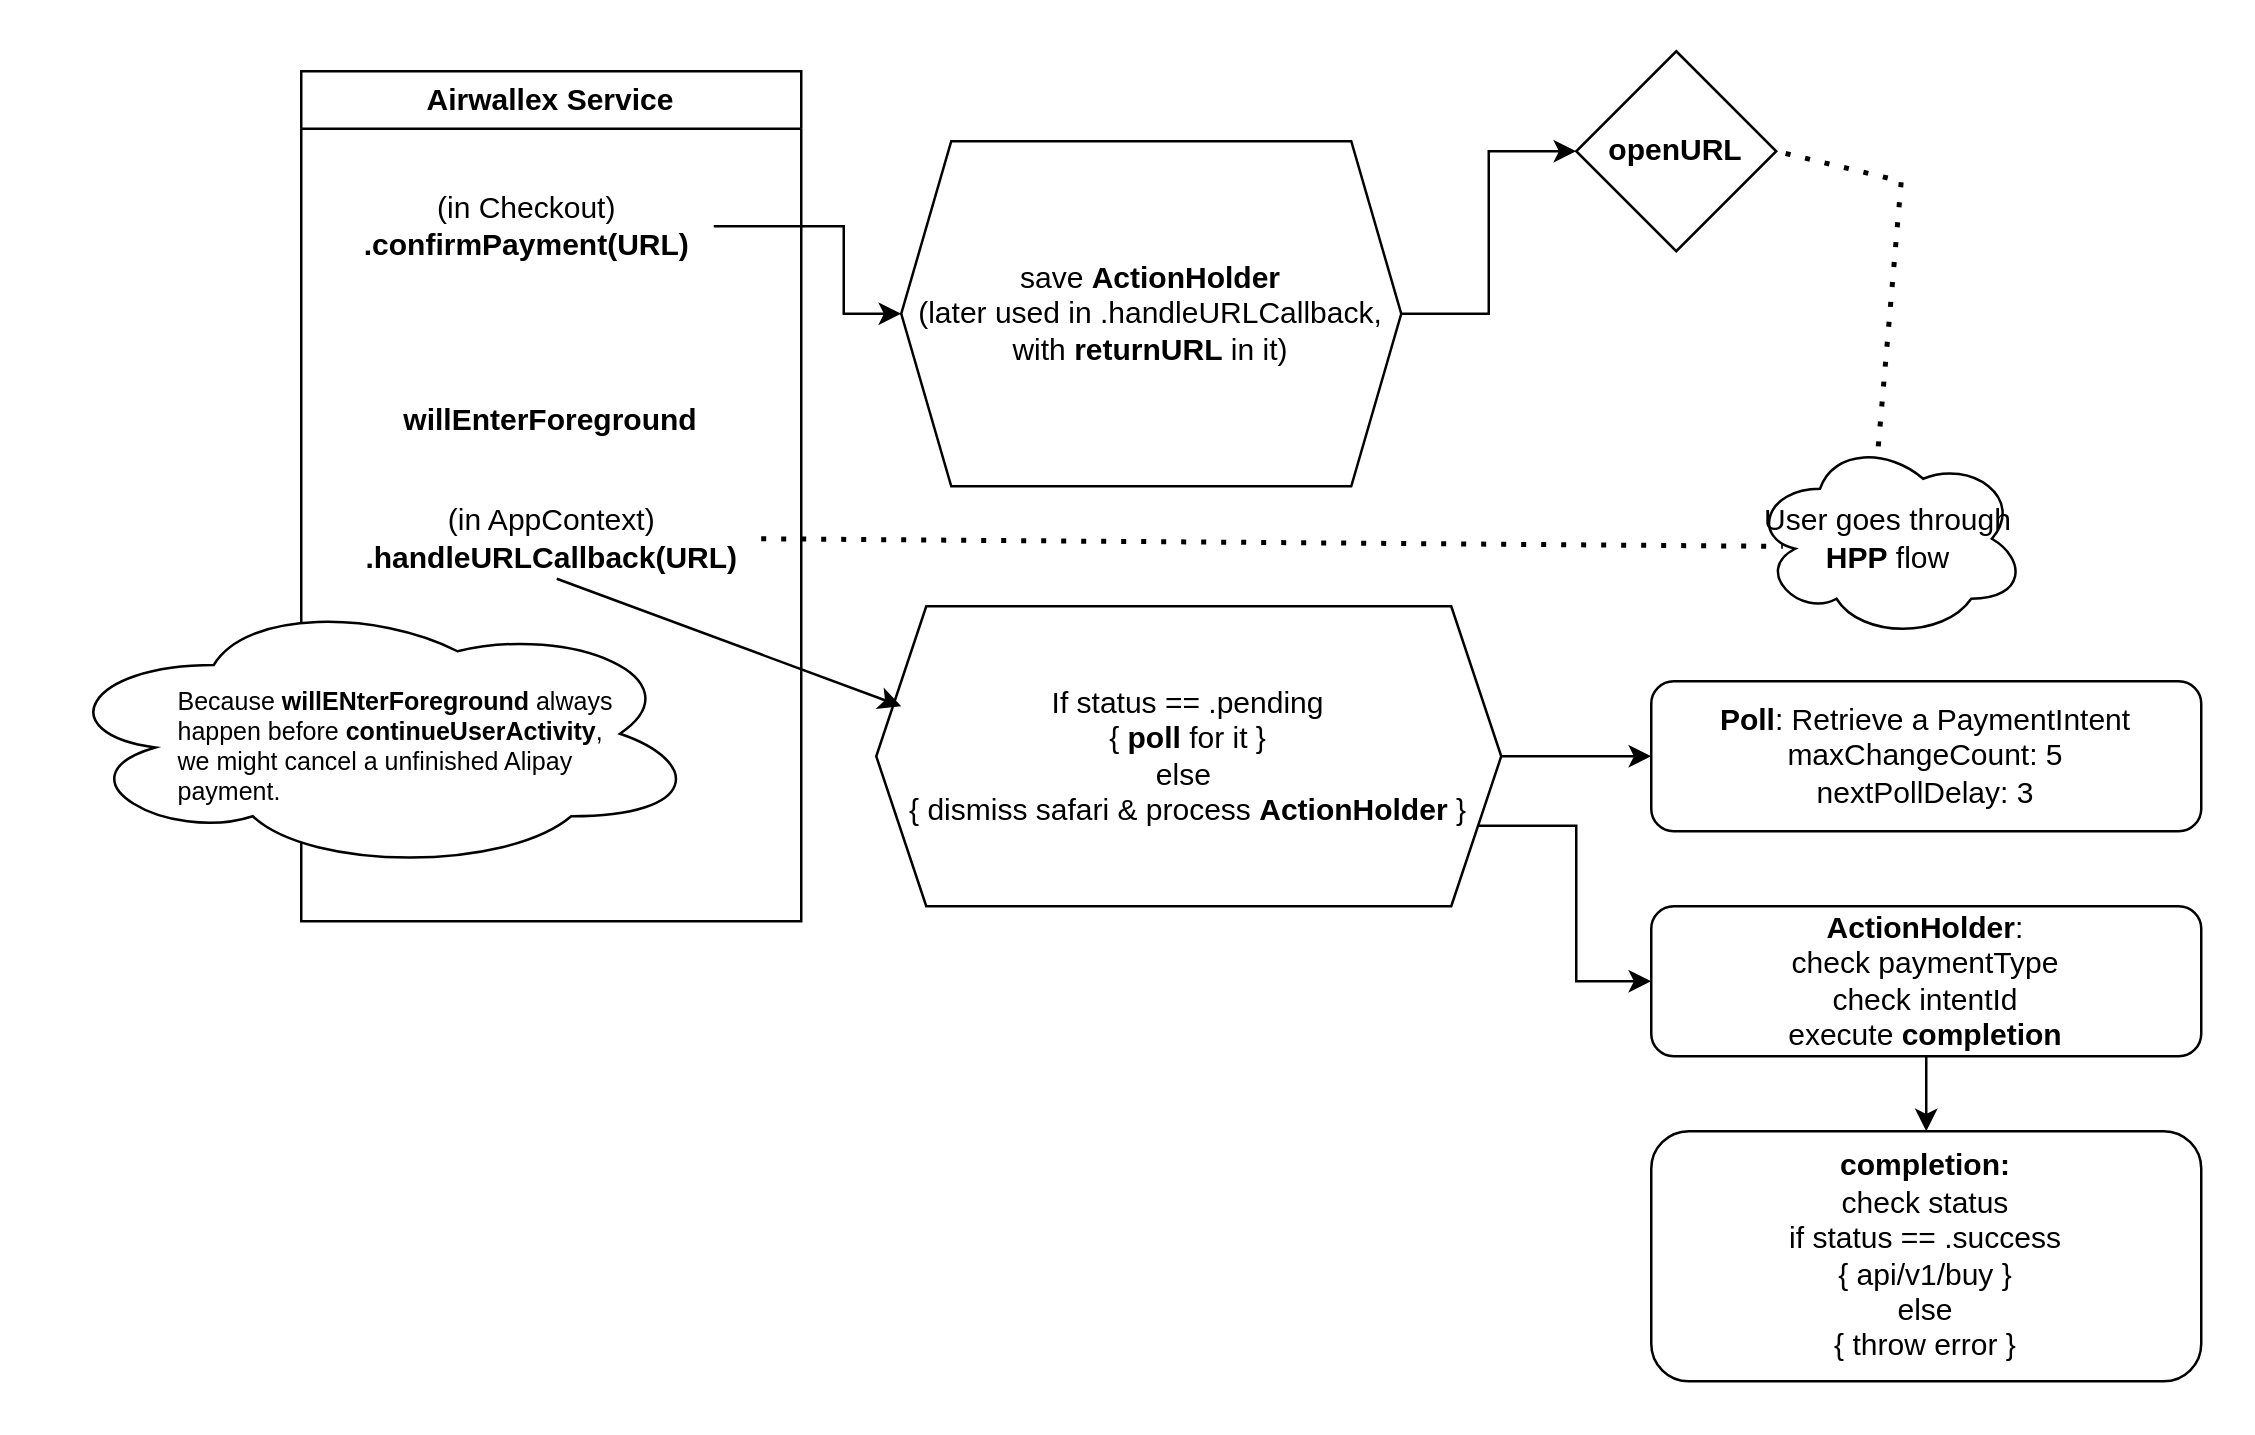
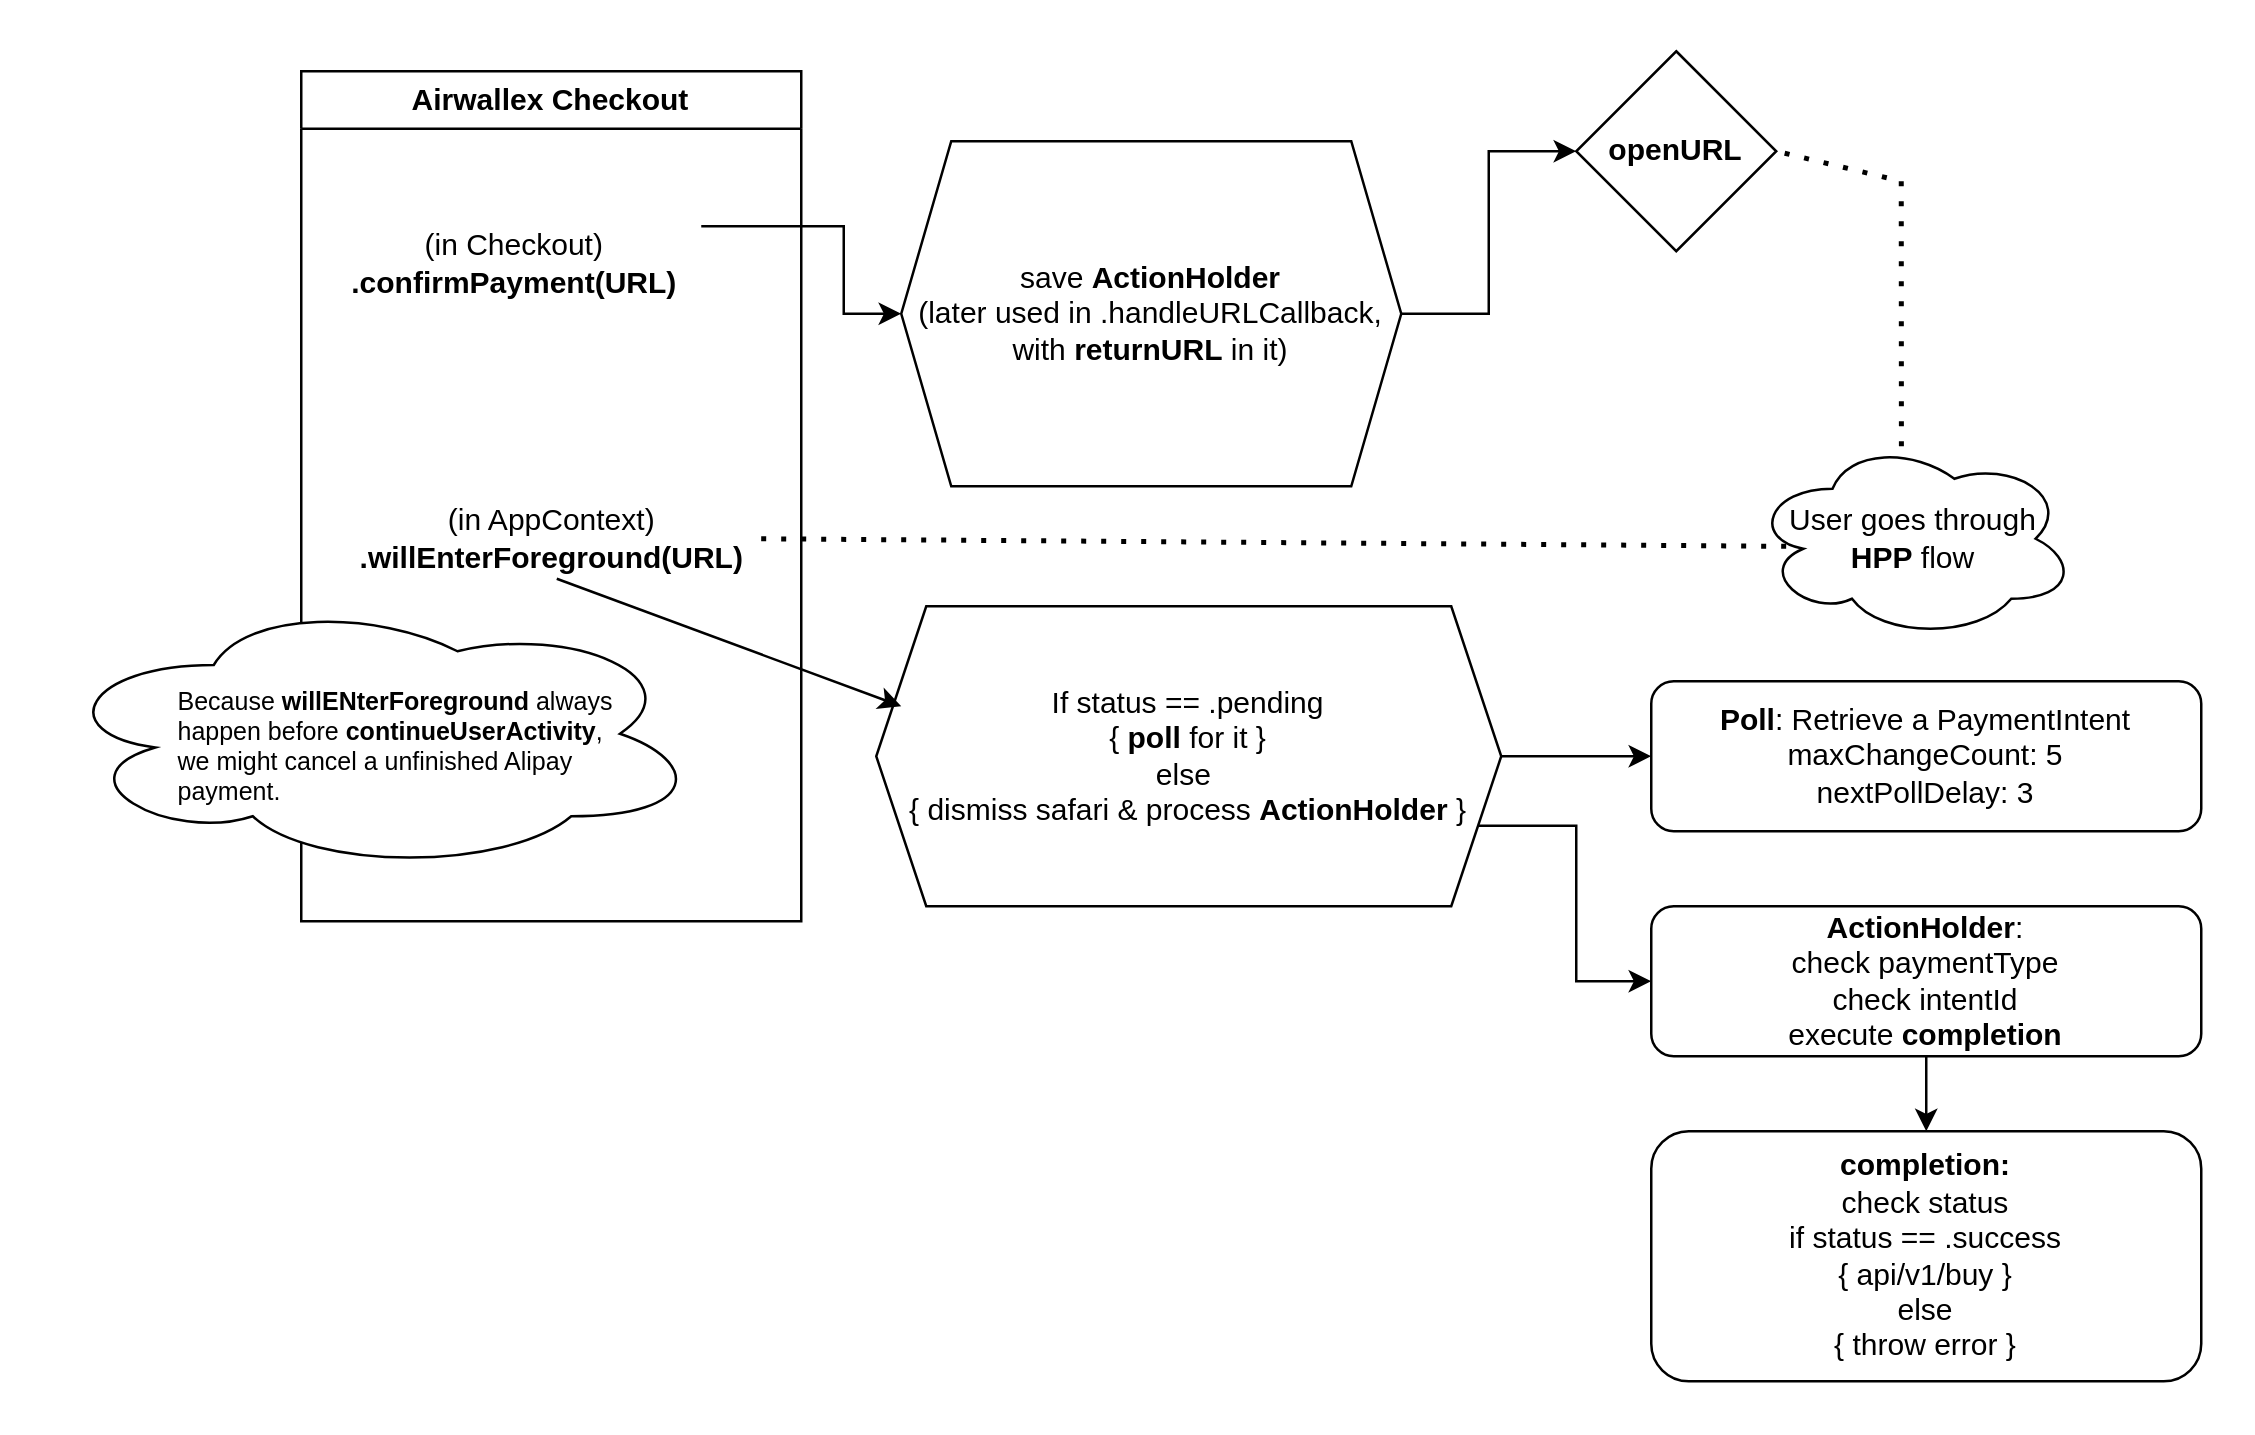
- <mxCell id="2" value="Airwallex Service" style="swimlane;whiteSpace=wrap;html=1;" parent="1" vertex="1"><mxGeometry x="120" y="28" width="200" height="340" as="geometry" /></mxCell>
+ <mxCell id="2" value="Airwallex Checkout" style="swimlane;whiteSpace=wrap;html=1;" parent="1" vertex="1"><mxGeometry x="120" y="28" width="200" height="340" as="geometry" /></mxCell>
- <mxCell id="3" value="&lt;div&gt;(in Checkout)&lt;/div&gt;&lt;b&gt;.confirmPayment(URL)&lt;/b&gt;" style="text;html=1;align=center;verticalAlign=middle;resizable=0;points=[];autosize=1;strokeColor=none;fillColor=none;" parent="2" vertex="1"><mxGeometry x="15" y="42" width="150" height="40" as="geometry" /></mxCell>
+ <mxCell id="3" value="&lt;div&gt;(in Checkout)&lt;/div&gt;&lt;b&gt;.confirmPayment(URL)&lt;/b&gt;" style="text;html=1;align=center;verticalAlign=middle;resizable=0;points=[];autosize=1;strokeColor=none;fillColor=none;" parent="2" vertex="1"><mxGeometry x="10" y="57" width="150" height="40" as="geometry" /></mxCell>
- <mxCell id="4" value="&lt;b&gt;willEnterForeground&lt;/b&gt;" style="text;html=1;align=center;verticalAlign=middle;whiteSpace=wrap;rounded=0;" vertex="1" parent="2"><mxGeometry x="40" y="130" width="120" height="20" as="geometry" /></mxCell>
- <mxCell id="12" value="&lt;div&gt;(in AppContext)&lt;/div&gt;&lt;b&gt;.handleURLCallback(URL)&lt;/b&gt;" style="text;html=1;align=center;verticalAlign=middle;resizable=0;points=[];autosize=1;strokeColor=none;fillColor=none;" parent="1" vertex="1"><mxGeometry x="135" y="195" width="170" height="40" as="geometry" /></mxCell>
+ <mxCell id="12" value="&lt;div&gt;(in AppContext)&lt;/div&gt;&lt;b&gt;.willEnterForeground(URL)&lt;/b&gt;" style="text;html=1;align=center;verticalAlign=middle;resizable=0;points=[];autosize=1;strokeColor=none;fillColor=none;" parent="1" vertex="1"><mxGeometry x="135" y="195" width="170" height="40" as="geometry" /></mxCell>
- <mxCell id="11" value="User goes through&lt;div&gt;&lt;b&gt;HPP&lt;/b&gt; flow&lt;/div&gt;" style="ellipse;shape=cloud;whiteSpace=wrap;html=1;" parent="1" vertex="1"><mxGeometry x="700" y="175" width="110" height="80" as="geometry" /></mxCell>
+ <mxCell id="11" value="User goes through&lt;div&gt;&lt;b&gt;HPP&lt;/b&gt; flow&lt;/div&gt;" style="ellipse;shape=cloud;whiteSpace=wrap;html=1;" parent="1" vertex="1"><mxGeometry x="700" y="175" width="130" height="80" as="geometry" /></mxCell>
